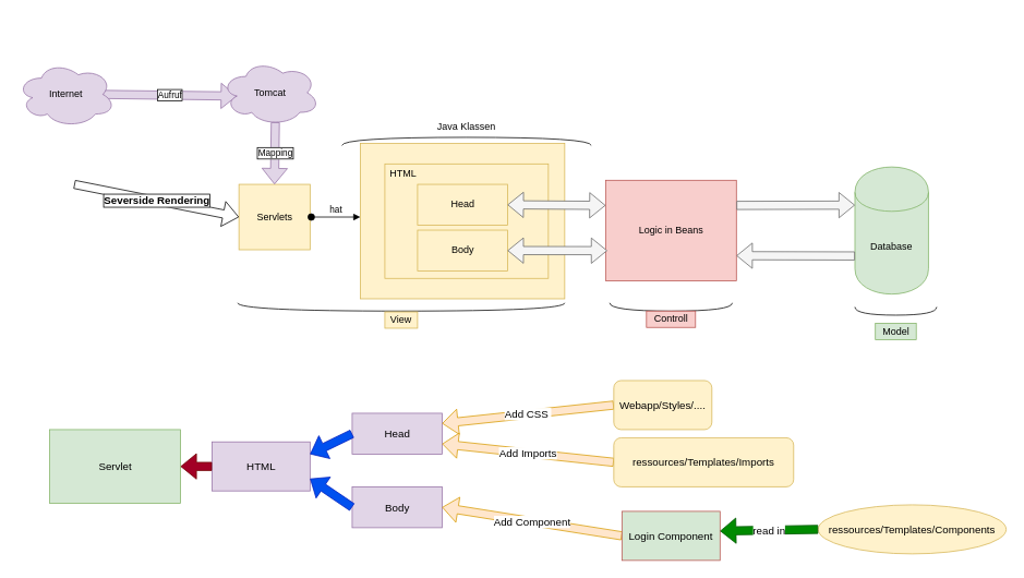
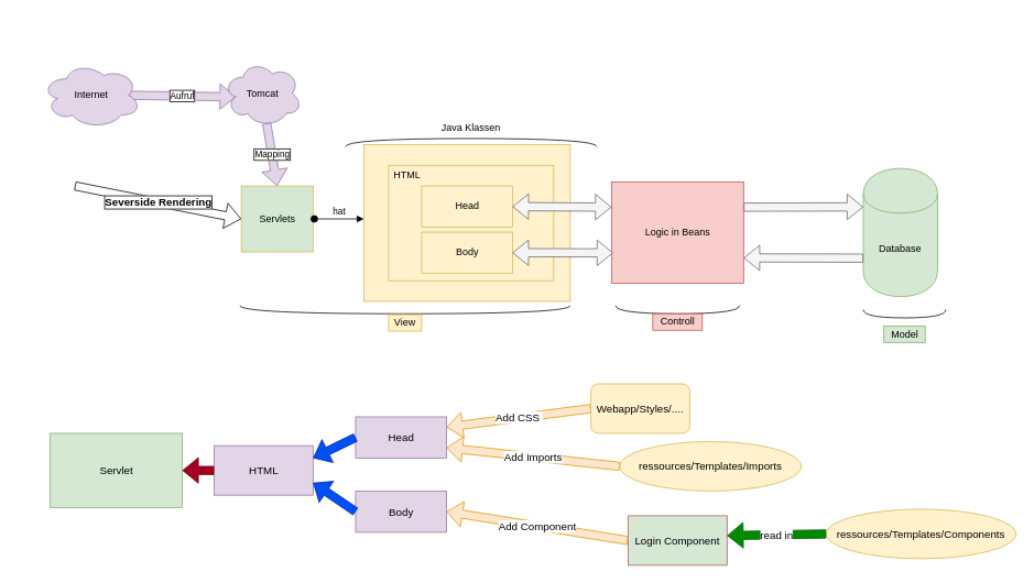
- <mxCell id="7" value="Tomcat" style="ellipse;shape=cloud;whiteSpace=wrap;html=1;fillColor=#e1d5e7;strokeColor=#9673a6;" vertex="1" parent="1"><mxGeometry x="270" y="73" width="120" height="80" as="geometry" /></mxCell>
+ <mxCell id="7" value="Tomcat" style="ellipse;shape=cloud;whiteSpace=wrap;html=1;fillColor=#e1d5e7;strokeColor=#9673a6;" vertex="1" parent="1"><mxGeometry x="270" y="73" width="95" height="80" as="geometry" /></mxCell>
- <mxCell id="6" value="Internet" style="ellipse;shape=cloud;whiteSpace=wrap;html=1;fillColor=#e1d5e7;strokeColor=#9673a6;" vertex="1" parent="1"><mxGeometry x="20" y="75" width="120" height="80" as="geometry" /></mxCell>
+ <mxCell id="6" value="Internet" style="ellipse;shape=cloud;whiteSpace=wrap;html=1;fillColor=#e1d5e7;strokeColor=#9673a6;" vertex="1" parent="1"><mxGeometry x="50" y="75" width="120" height="80" as="geometry" /></mxCell>
- <mxCell id="4" value="Servlets" style="whiteSpace=wrap;html=1;aspect=fixed;fillColor=#fff2cc;strokeColor=#d6b656;" vertex="1" parent="1"><mxGeometry x="291.5" y="225" width="87" height="80" as="geometry" /></mxCell>
+ <mxCell id="4" value="Servlets" style="whiteSpace=wrap;html=1;aspect=fixed;fillColor=#d5e8d4;strokeColor=#d6b656;" vertex="1" parent="1"><mxGeometry x="291.5" y="225" width="87" height="80" as="geometry" /></mxCell>
- <mxCell id="31" value="Webapp/Styles/...." style="rounded=1;whiteSpace=wrap;html=1;fontSize=13;fillColor=#fff2cc;strokeColor=#d6b656;" vertex="1" parent="1"><mxGeometry x="750" y="465" width="120" height="60" as="geometry" /></mxCell>
+ <mxCell id="31" value="Webapp/Styles/...." style="rounded=1;whiteSpace=wrap;html=1;fontSize=13;fillColor=#fff2cc;strokeColor=#d6b656;" vertex="1" parent="1"><mxGeometry x="715" y="465" width="120" height="60" as="geometry" /></mxCell>
- <mxCell id="33" value="ressources/Templates/Imports" style="rounded=1;whiteSpace=wrap;html=1;fontSize=13;fillColor=#fff2cc;strokeColor=#d6b656;" vertex="1" parent="1"><mxGeometry x="750" y="535" width="220" height="60" as="geometry" /></mxCell>
+ <mxCell id="33" value="ressources/Templates/Imports" style="ellipse;whiteSpace=wrap;html=1;fontSize=13;fillColor=#fff2cc;strokeColor=#d6b656;" vertex="1" parent="1"><mxGeometry x="750" y="535" width="220" height="60" as="geometry" /></mxCell>
